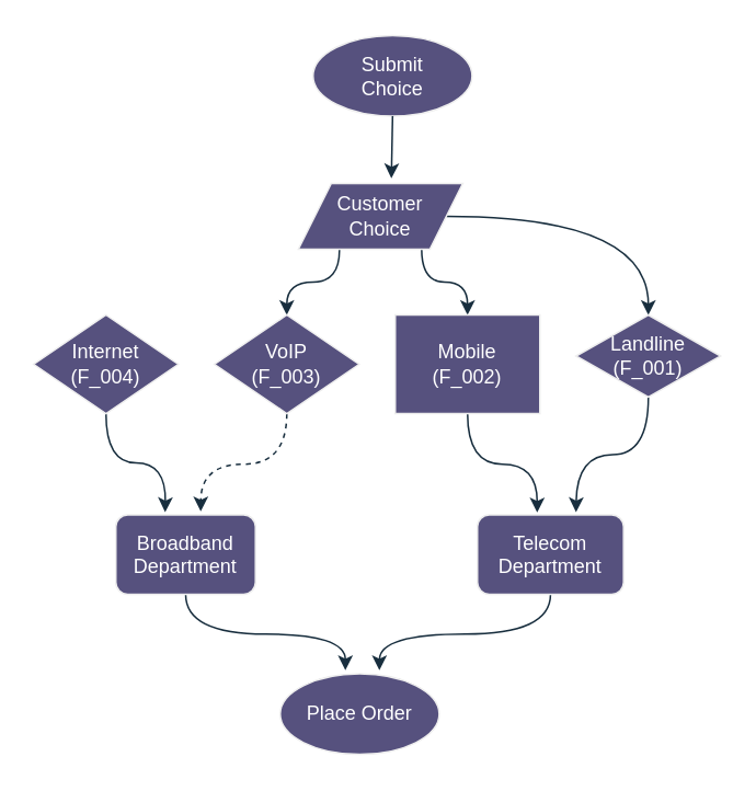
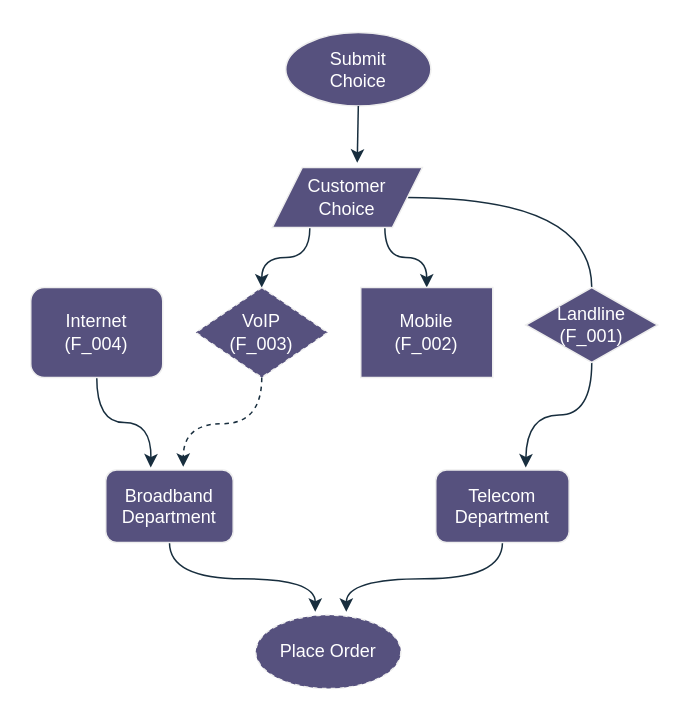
- <mxCell id="5" style="edgeStyle=orthogonalEdgeStyle;rounded=0;orthogonalLoop=1;jettySize=auto;html=1;exitX=1;exitY=0.5;exitDx=0;exitDy=0;entryX=0.5;entryY=0;entryDx=0;entryDy=0;strokeColor=#182E3E;curved=1;" edge="1" parent="1" source="6" target="10"><mxGeometry relative="1" as="geometry" /></mxCell>
+ <mxCell id="5" style="edgeStyle=orthogonalEdgeStyle;rounded=0;orthogonalLoop=1;jettySize=auto;html=1;exitX=1;exitY=0.5;exitDx=0;exitDy=0;entryX=0.5;entryY=0;entryDx=0;entryDy=0;strokeColor=#182E3E;curved=1;endArrow=none;" edge="1" parent="1" source="6" target="10"><mxGeometry relative="1" as="geometry" /></mxCell>
- <mxCell id="12" value="&lt;div&gt;Internet&lt;/div&gt;&lt;div&gt;(F_004)&lt;/div&gt;" style="rhombus;whiteSpace=wrap;html=1;strokeColor=#EEEEEE;fontColor=#FFFFFF;fillColor=#56517E;" vertex="1" parent="1"><mxGeometry x="20" y="191" width="88" height="60" as="geometry" /></mxCell>
+ <mxCell id="12" value="&lt;div&gt;Internet&lt;/div&gt;&lt;div&gt;(F_004)&lt;/div&gt;" style="whiteSpace=wrap;html=1;strokeColor=#EEEEEE;fontColor=#FFFFFF;fillColor=#56517E;rounded=1;" vertex="1" parent="1"><mxGeometry x="20" y="191" width="88" height="60" as="geometry" /></mxCell>
- <mxCell id="14" value="&lt;div&gt;VoIP&lt;/div&gt;&lt;div&gt;(F_003)&lt;/div&gt;" style="rhombus;whiteSpace=wrap;html=1;strokeColor=#EEEEEE;fontColor=#FFFFFF;fillColor=#56517E;" vertex="1" parent="1"><mxGeometry x="130" y="191" width="88" height="60" as="geometry" /></mxCell>
+ <mxCell id="14" value="&lt;div&gt;VoIP&lt;/div&gt;&lt;div&gt;(F_003)&lt;/div&gt;" style="rhombus;whiteSpace=wrap;html=1;strokeColor=#EEEEEE;fontColor=#FFFFFF;fillColor=#56517E;dashed=1;" vertex="1" parent="1"><mxGeometry x="130" y="191" width="88" height="60" as="geometry" /></mxCell>
- <mxCell id="7" style="edgeStyle=orthogonalEdgeStyle;rounded=0;orthogonalLoop=1;jettySize=auto;html=1;exitX=0.5;exitY=1;exitDx=0;exitDy=0;entryX=0.409;entryY=-0.03;entryDx=0;entryDy=0;entryPerimeter=0;strokeColor=#182E3E;curved=1;" edge="1" parent="1" source="8" target="18"><mxGeometry relative="1" as="geometry" /></mxCell>
- <mxCell id="19" value="Place Order" style="ellipse;whiteSpace=wrap;html=1;strokeColor=#EEEEEE;fontColor=#FFFFFF;fillColor=#56517E;" vertex="1" parent="1"><mxGeometry x="169.995" y="409.377" width="96.75" height="49.026" as="geometry" /></mxCell>
+ <mxCell id="19" value="Place Order" style="ellipse;whiteSpace=wrap;html=1;strokeColor=#EEEEEE;fontColor=#FFFFFF;fillColor=#56517E;dashed=1;" vertex="1" parent="1"><mxGeometry x="169.995" y="409.377" width="96.75" height="49.026" as="geometry" /></mxCell>
